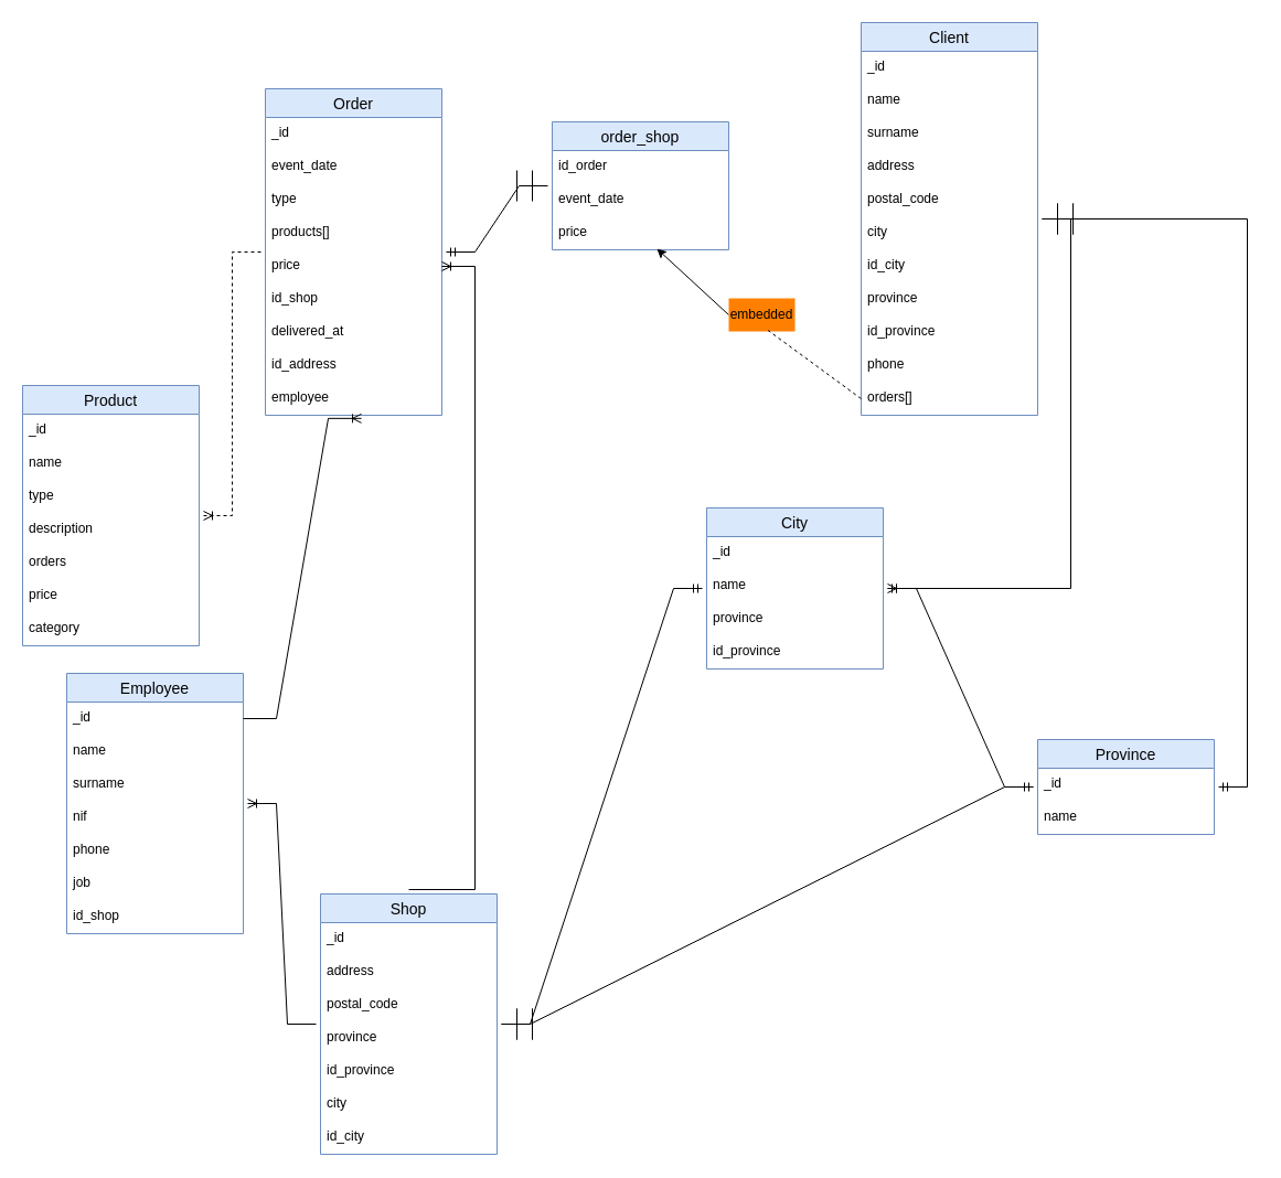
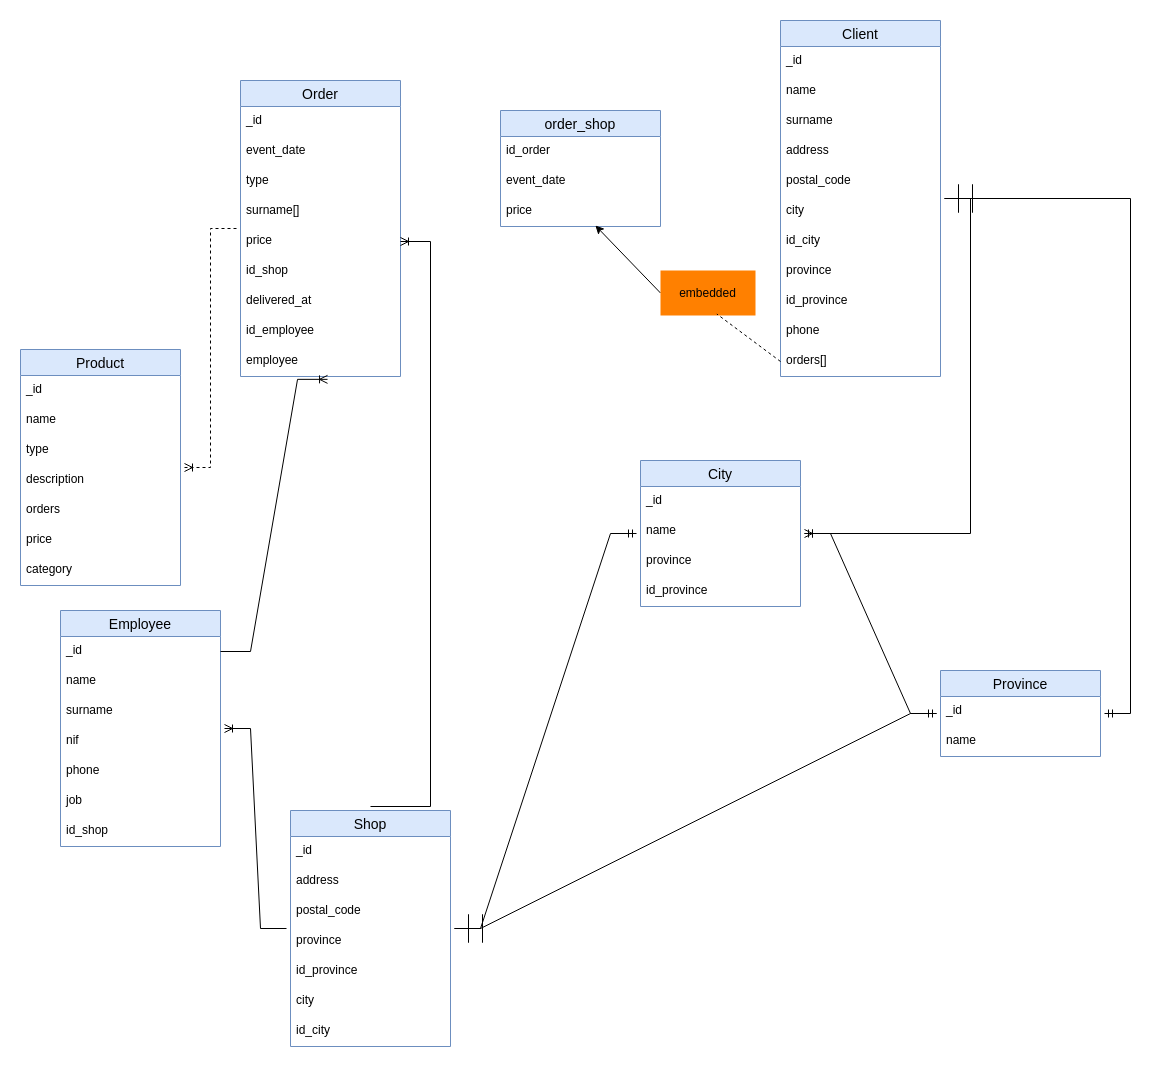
- <mxCell id="40" value="" style="edgeStyle=entityRelationEdgeStyle;fontSize=12;html=1;endArrow=ERmandOne;startArrow=ERmandOne;rounded=0;fontFamily=Helvetica;fontColor=default;startSize=26;" edge="1" parent="1" source="35" target="25"><mxGeometry width="100" height="100" relative="1" as="geometry"><mxPoint x="600" y="230" as="sourcePoint" /><mxPoint x="1106" y="193" as="targetPoint" /></mxGeometry></mxCell>
- <mxCell id="29" value="products[]" style="text;strokeColor=none;fillColor=none;spacingLeft=4;spacingRight=4;overflow=hidden;rotatable=0;points=[[0,0.5],[1,0.5]];portConstraint=eastwest;fontSize=12;" vertex="1" parent="25"><mxGeometry y="116" width="160" height="30" as="geometry" /></mxCell>
+ <mxCell id="29" value="surname[]" style="text;strokeColor=none;fillColor=none;spacingLeft=4;spacingRight=4;overflow=hidden;rotatable=0;points=[[0,0.5],[1,0.5]];portConstraint=eastwest;fontSize=12;" vertex="1" parent="25"><mxGeometry y="116" width="160" height="30" as="geometry" /></mxCell>
- <mxCell id="41" value="embedded" style="text;html=1;strokeColor=none;fillColor=#FF8000;align=center;verticalAlign=middle;whiteSpace=wrap;rounded=0;" vertex="1" parent="1"><mxGeometry x="660" y="270" width="60" height="30" as="geometry" /></mxCell>
+ <mxCell id="41" value="embedded" style="text;html=1;strokeColor=none;fillColor=#FF8000;align=center;verticalAlign=middle;whiteSpace=wrap;rounded=0;" vertex="1" parent="1"><mxGeometry x="660" y="270" width="95" height="45" as="geometry" /></mxCell>
- <mxCell id="33" value="id_address" style="text;strokeColor=none;fillColor=none;spacingLeft=4;spacingRight=4;overflow=hidden;rotatable=0;points=[[0,0.5],[1,0.5]];portConstraint=eastwest;fontSize=12;" vertex="1" parent="25"><mxGeometry y="236" width="160" height="30" as="geometry" /></mxCell>
+ <mxCell id="33" value="id_employee" style="text;strokeColor=none;fillColor=none;spacingLeft=4;spacingRight=4;overflow=hidden;rotatable=0;points=[[0,0.5],[1,0.5]];portConstraint=eastwest;fontSize=12;" vertex="1" parent="25"><mxGeometry y="236" width="160" height="30" as="geometry" /></mxCell>
